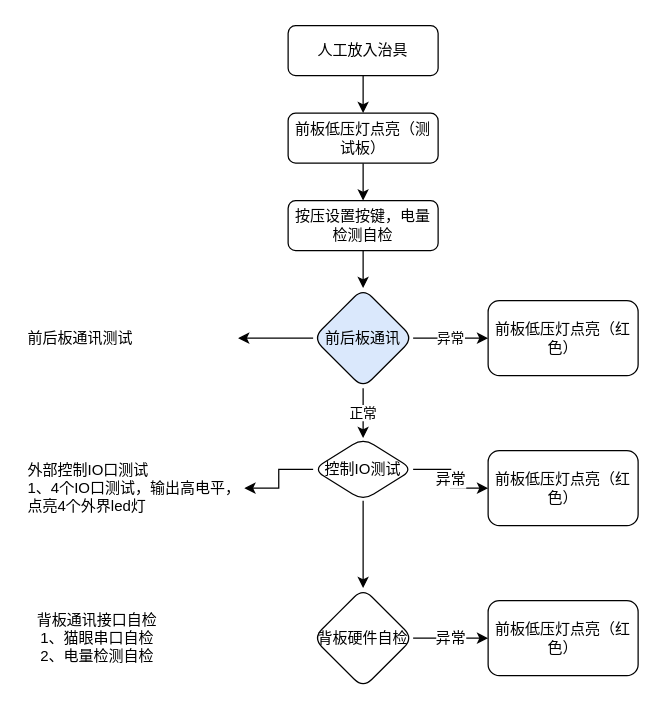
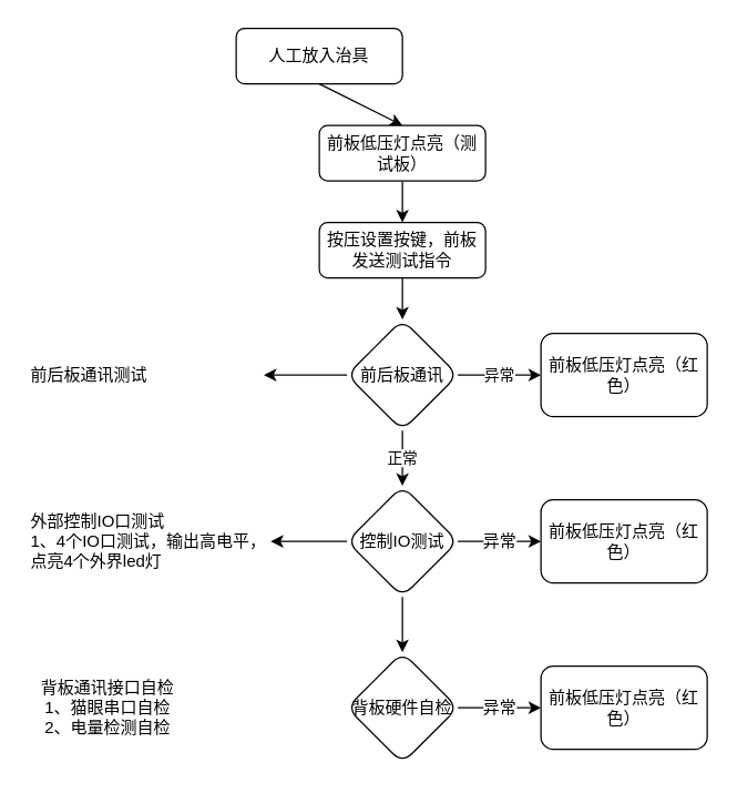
- <mxCell id="2" value="人工放入治具" style="rounded=1;whiteSpace=wrap;html=1;" vertex="1" parent="1"><mxGeometry x="230" y="20" width="120" height="40" as="geometry" /></mxCell>
+ <mxCell id="2" value="人工放入治具" style="rounded=1;whiteSpace=wrap;html=1;" vertex="1" parent="1"><mxGeometry x="170" y="20" width="120" height="40" as="geometry" /></mxCell>
- <mxCell id="7" value="按压设置按键，电量检测自检" style="whiteSpace=wrap;html=1;rounded=1;" vertex="1" parent="1"><mxGeometry x="230" y="160" width="120" height="40" as="geometry" /></mxCell>
+ <mxCell id="7" value="按压设置按键，前板发送测试指令" style="whiteSpace=wrap;html=1;rounded=1;" vertex="1" parent="1"><mxGeometry x="230" y="160" width="120" height="40" as="geometry" /></mxCell>
- <mxCell id="11" value="前后板通讯" style="rhombus;whiteSpace=wrap;html=1;rounded=1;fillColor=#dae8fc;" vertex="1" parent="1"><mxGeometry x="250" y="230" width="80" height="80" as="geometry" /></mxCell>
+ <mxCell id="11" value="前后板通讯" style="rhombus;whiteSpace=wrap;html=1;rounded=1;" vertex="1" parent="1"><mxGeometry x="250" y="230" width="80" height="80" as="geometry" /></mxCell>
- <mxCell id="16" value="控制IO测试" style="rhombus;whiteSpace=wrap;html=1;rounded=1;" vertex="1" parent="1"><mxGeometry x="250" y="350" width="80" height="50" as="geometry" /></mxCell>
+ <mxCell id="16" value="控制IO测试" style="rhombus;whiteSpace=wrap;html=1;rounded=1;" vertex="1" parent="1"><mxGeometry x="250" y="350" width="80" height="80" as="geometry" /></mxCell>
